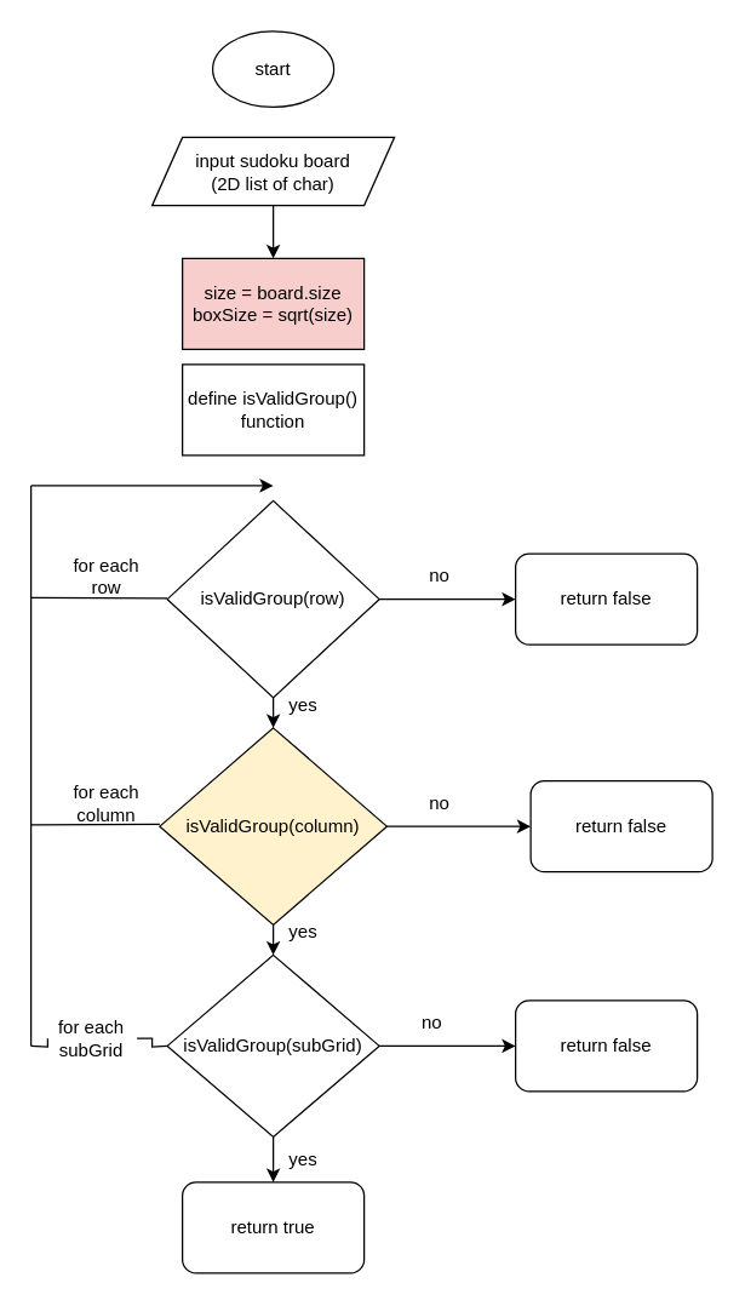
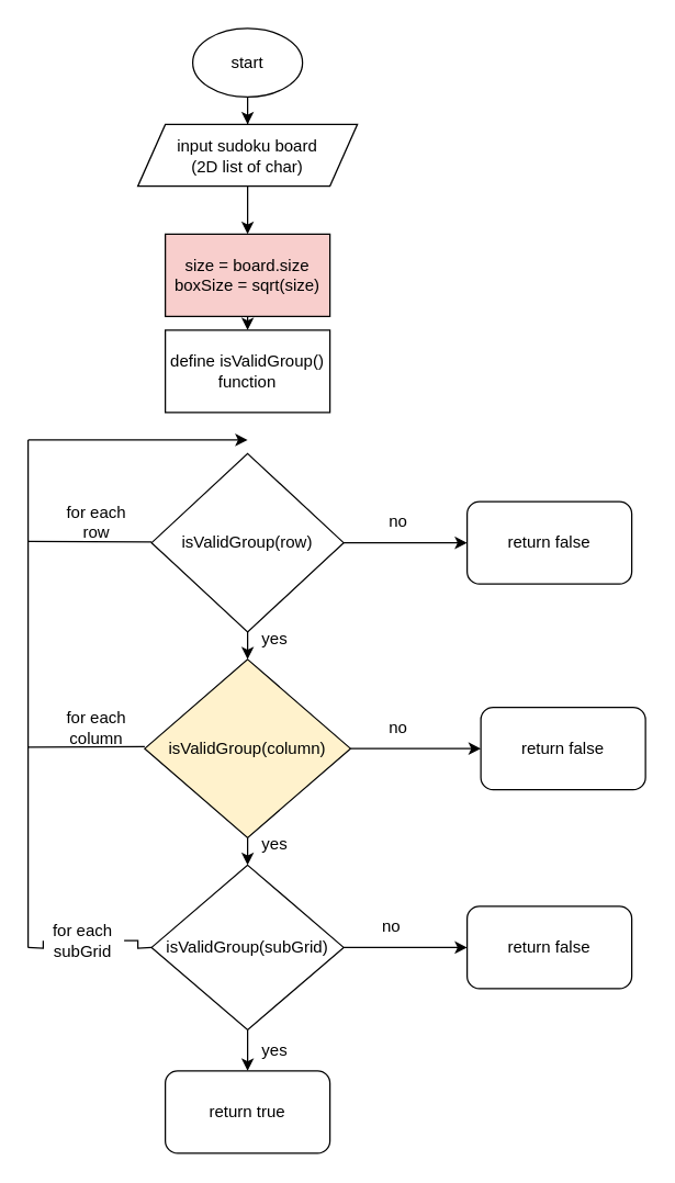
+ <mxCell id="3" value="" style="edgeStyle=orthogonalEdgeStyle;rounded=0;orthogonalLoop=1;jettySize=auto;html=1;" parent="1" source="4" target="6" edge="1"><mxGeometry relative="1" as="geometry" /></mxCell>
+ <mxCell id="7" value="" style="edgeStyle=none;rounded=0;orthogonalLoop=1;jettySize=auto;html=1;" parent="1" source="8" target="24" edge="1"><mxGeometry relative="1" as="geometry" /></mxCell>
